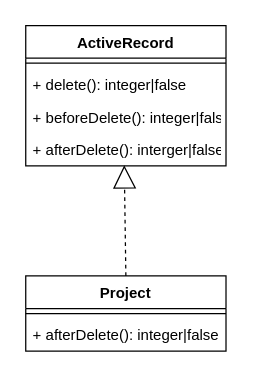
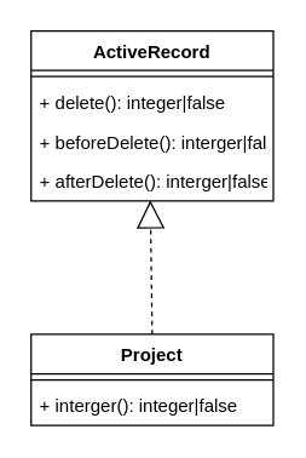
- <mxCell id="5" value="+ beforeDelete(): integer|false" style="text;strokeColor=none;fillColor=none;align=left;verticalAlign=top;spacingLeft=4;spacingRight=4;overflow=hidden;rotatable=0;points=[[0,0.5],[1,0.5]];portConstraint=eastwest;" vertex="1" parent="2"><mxGeometry y="60" width="160" height="26" as="geometry" /></mxCell>
+ <mxCell id="5" value="+ beforeDelete(): interger|false" style="text;strokeColor=none;fillColor=none;align=left;verticalAlign=top;spacingLeft=4;spacingRight=4;overflow=hidden;rotatable=0;points=[[0,0.5],[1,0.5]];portConstraint=eastwest;" vertex="1" parent="2"><mxGeometry y="60" width="160" height="26" as="geometry" /></mxCell>
- <mxCell id="9" value="+ afterDelete(): integer|false" style="text;strokeColor=none;fillColor=none;align=left;verticalAlign=top;spacingLeft=4;spacingRight=4;overflow=hidden;rotatable=0;points=[[0,0.5],[1,0.5]];portConstraint=eastwest;" vertex="1" parent="7"><mxGeometry y="34" width="160" height="26" as="geometry" /></mxCell>
+ <mxCell id="9" value="+ interger(): integer|false" style="text;strokeColor=none;fillColor=none;align=left;verticalAlign=top;spacingLeft=4;spacingRight=4;overflow=hidden;rotatable=0;points=[[0,0.5],[1,0.5]];portConstraint=eastwest;" vertex="1" parent="7"><mxGeometry y="34" width="160" height="26" as="geometry" /></mxCell>
